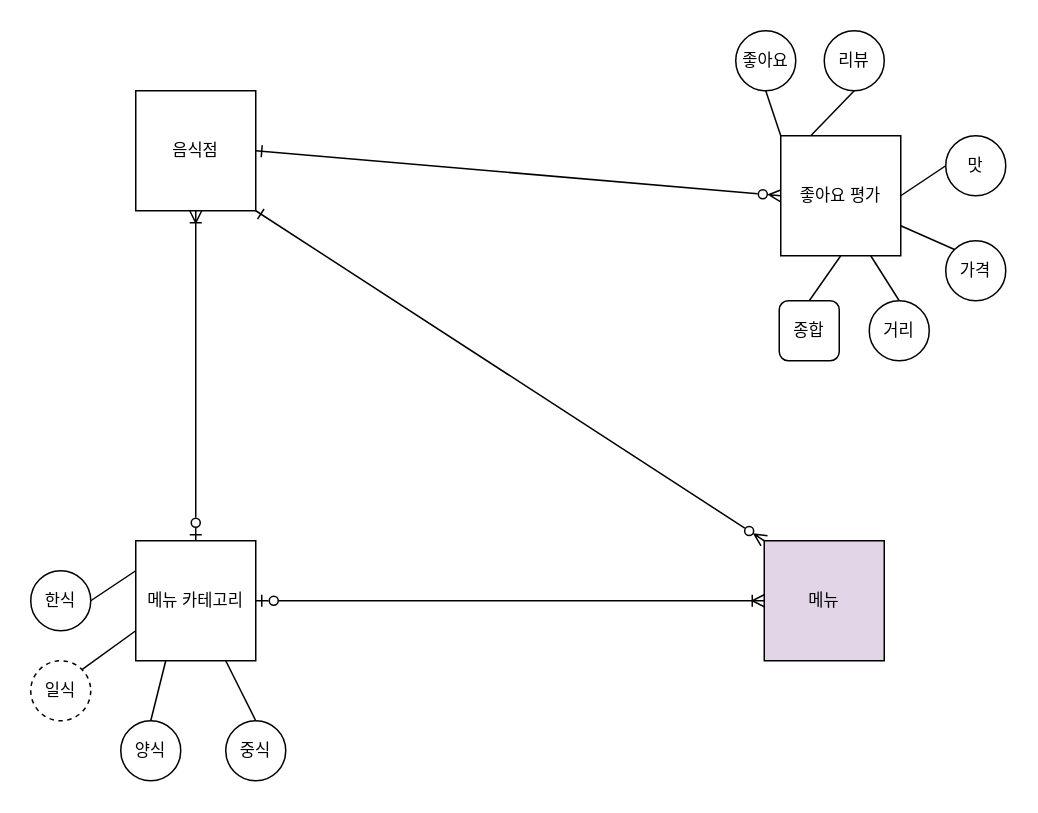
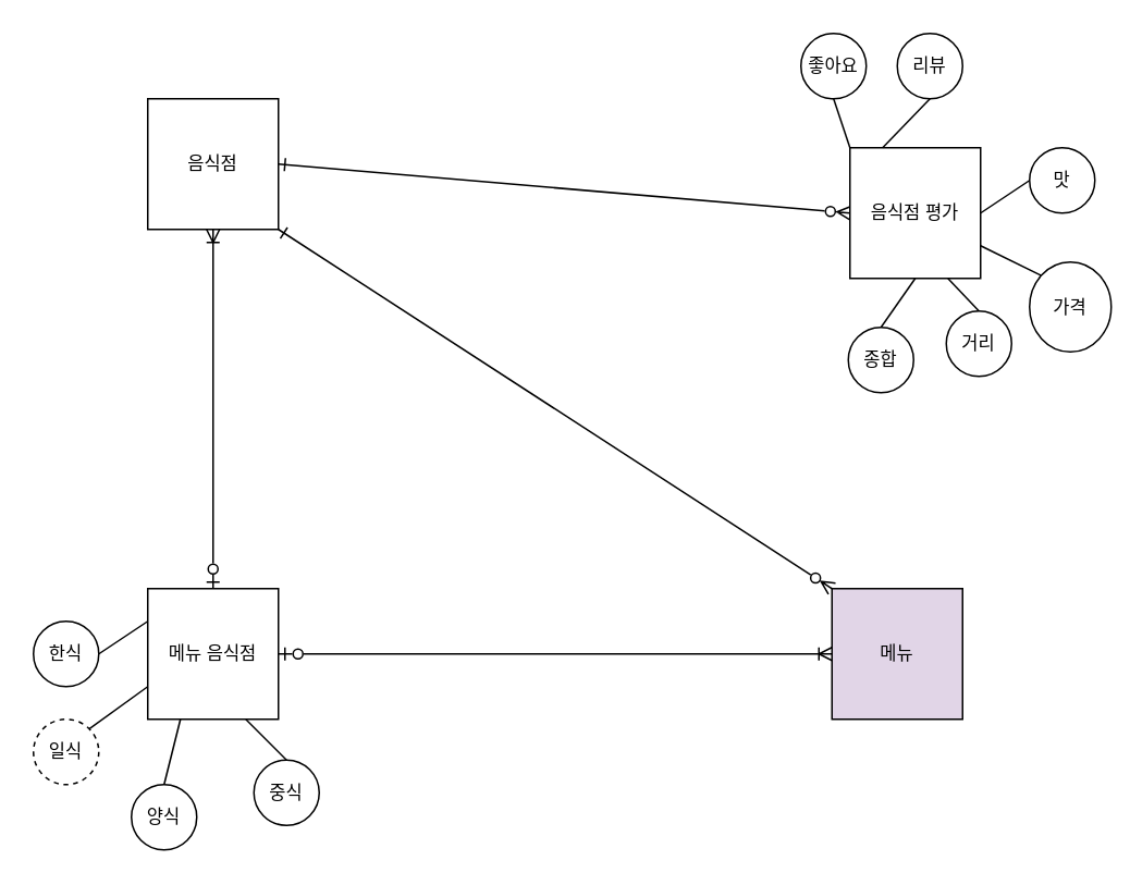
- <mxCell id="9" value="좋아요 평가" style="whiteSpace=wrap;html=1;aspect=fixed;fontFamily=Helvetica;fontSize=11;fontColor=default;" vertex="1" parent="1"><mxGeometry x="520" y="90" width="80" height="80" as="geometry" /></mxCell>
+ <mxCell id="9" value="음식점 평가" style="whiteSpace=wrap;html=1;aspect=fixed;fontFamily=Helvetica;fontSize=11;fontColor=default;" vertex="1" parent="1"><mxGeometry x="520" y="90" width="80" height="80" as="geometry" /></mxCell>
- <mxCell id="25" value="가격" style="ellipse;whiteSpace=wrap;html=1;aspect=fixed;fontFamily=Helvetica;fontSize=11;fontColor=default;" vertex="1" parent="1"><mxGeometry x="630" y="160" width="40" height="40" as="geometry" /></mxCell>
+ <mxCell id="25" value="가격" style="ellipse;whiteSpace=wrap;html=1;aspect=fixed;fontFamily=Helvetica;fontSize=11;fontColor=default;" vertex="1" parent="1"><mxGeometry x="630" y="160" width="50" height="55" as="geometry" /></mxCell>
- <mxCell id="29" value="종합" style="whiteSpace=wrap;html=1;aspect=fixed;fontFamily=Helvetica;fontSize=11;fontColor=default;rounded=1;" vertex="1" parent="1"><mxGeometry x="519" y="200" width="40" height="40" as="geometry" /></mxCell>
+ <mxCell id="29" value="종합" style="ellipse;whiteSpace=wrap;html=1;aspect=fixed;fontFamily=Helvetica;fontSize=11;fontColor=default;" vertex="1" parent="1"><mxGeometry x="519" y="200" width="40" height="40" as="geometry" /></mxCell>
- <mxCell id="27" value="거리" style="ellipse;whiteSpace=wrap;html=1;aspect=fixed;fontFamily=Helvetica;fontSize=11;fontColor=default;" vertex="1" parent="1"><mxGeometry x="579" y="200" width="40" height="40" as="geometry" /></mxCell>
+ <mxCell id="27" value="거리" style="ellipse;whiteSpace=wrap;html=1;aspect=fixed;fontFamily=Helvetica;fontSize=11;fontColor=default;" vertex="1" parent="1"><mxGeometry x="579" y="190" width="40" height="40" as="geometry" /></mxCell>
- <mxCell id="6" value="메뉴 카테고리" style="whiteSpace=wrap;html=1;aspect=fixed;fontFamily=Helvetica;fontSize=11;fontColor=default;" vertex="1" parent="1"><mxGeometry x="90" y="360" width="80" height="80" as="geometry" /></mxCell>
+ <mxCell id="6" value="메뉴 음식점" style="whiteSpace=wrap;html=1;aspect=fixed;fontFamily=Helvetica;fontSize=11;fontColor=default;" vertex="1" parent="1"><mxGeometry x="90" y="360" width="80" height="80" as="geometry" /></mxCell>
- <mxCell id="17" value="중식" style="ellipse;whiteSpace=wrap;html=1;aspect=fixed;fontFamily=Helvetica;fontSize=11;fontColor=default;" vertex="1" parent="1"><mxGeometry x="150" y="480" width="40" height="40" as="geometry" /></mxCell>
+ <mxCell id="17" value="중식" style="ellipse;whiteSpace=wrap;html=1;aspect=fixed;fontFamily=Helvetica;fontSize=11;fontColor=default;" vertex="1" parent="1"><mxGeometry x="155" y="465" width="40" height="40" as="geometry" /></mxCell>
